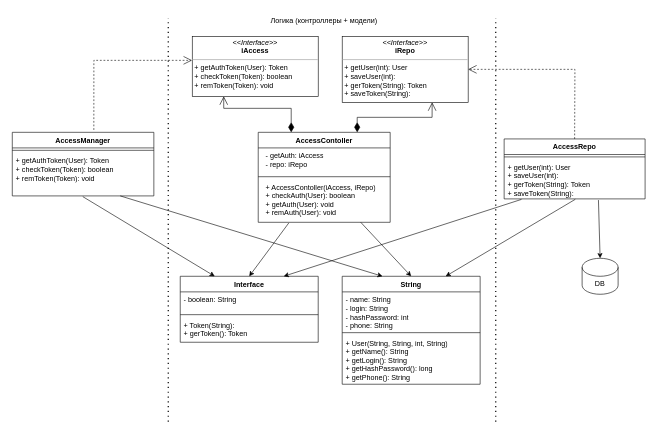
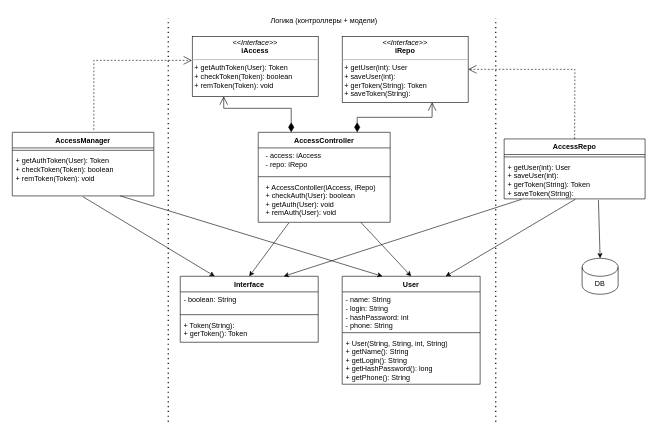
- <mxCell id="11" value="&lt;b style=&quot;border-color: var(--border-color);&quot;&gt;AccessContoller&lt;/b&gt;" style="swimlane;fontStyle=1;align=center;verticalAlign=top;childLayout=stackLayout;horizontal=1;startSize=26;horizontalStack=0;resizeParent=1;resizeParentMax=0;resizeLast=0;collapsible=1;marginBottom=0;whiteSpace=wrap;html=1;" vertex="1" parent="1"><mxGeometry x="430" y="220" width="220" height="150" as="geometry" /></mxCell>
+ <mxCell id="11" value="&lt;b style=&quot;border-color: var(--border-color);&quot;&gt;AccessController&lt;/b&gt;" style="swimlane;fontStyle=1;align=center;verticalAlign=top;childLayout=stackLayout;horizontal=1;startSize=26;horizontalStack=0;resizeParent=1;resizeParentMax=0;resizeLast=0;collapsible=1;marginBottom=0;whiteSpace=wrap;html=1;" vertex="1" parent="1"><mxGeometry x="430" y="220" width="220" height="150" as="geometry" /></mxCell>
- <mxCell id="12" value="&amp;nbsp; - getAuth: iAccess&lt;br&gt;&amp;nbsp; - repo: iRepo" style="text;strokeColor=none;fillColor=none;align=left;verticalAlign=top;spacingLeft=4;spacingRight=4;overflow=hidden;rotatable=0;points=[[0,0.5],[1,0.5]];portConstraint=eastwest;whiteSpace=wrap;html=1;" vertex="1" parent="11"><mxGeometry y="26" width="220" height="44" as="geometry" /></mxCell>
+ <mxCell id="12" value="&amp;nbsp; - access: iAccess&lt;br&gt;&amp;nbsp; - repo: iRepo" style="text;strokeColor=none;fillColor=none;align=left;verticalAlign=top;spacingLeft=4;spacingRight=4;overflow=hidden;rotatable=0;points=[[0,0.5],[1,0.5]];portConstraint=eastwest;whiteSpace=wrap;html=1;" vertex="1" parent="11"><mxGeometry y="26" width="220" height="44" as="geometry" /></mxCell>
- <mxCell id="19" value="String" style="swimlane;fontStyle=1;align=center;verticalAlign=top;childLayout=stackLayout;horizontal=1;startSize=26;horizontalStack=0;resizeParent=1;resizeParentMax=0;resizeLast=0;collapsible=1;marginBottom=0;whiteSpace=wrap;html=1;" vertex="1" parent="1"><mxGeometry x="570" y="460" width="230" height="180" as="geometry" /></mxCell>
+ <mxCell id="19" value="User" style="swimlane;fontStyle=1;align=center;verticalAlign=top;childLayout=stackLayout;horizontal=1;startSize=26;horizontalStack=0;resizeParent=1;resizeParentMax=0;resizeLast=0;collapsible=1;marginBottom=0;whiteSpace=wrap;html=1;" vertex="1" parent="1"><mxGeometry x="570" y="460" width="230" height="180" as="geometry" /></mxCell>
